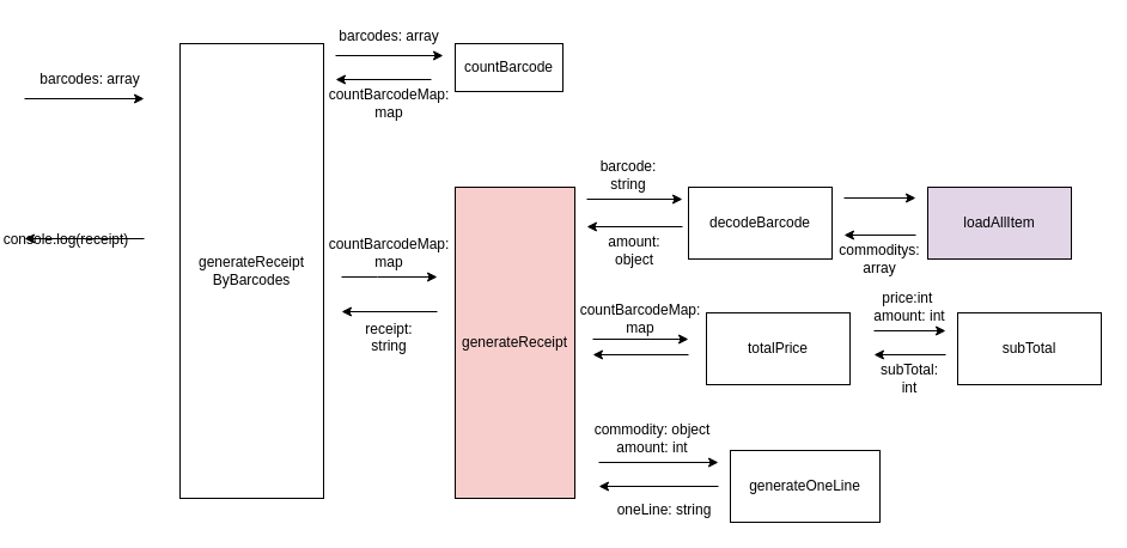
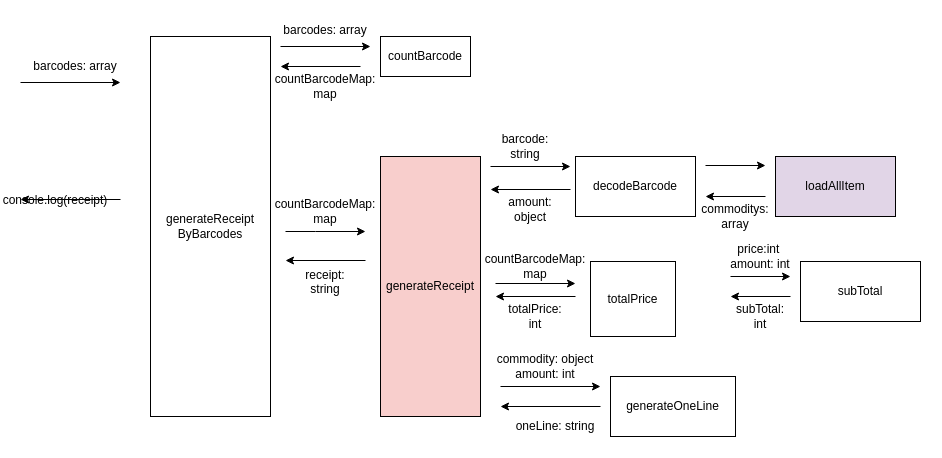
- <mxCell id="35" value="totalPrice" style="rounded=0;whiteSpace=wrap;html=1;" vertex="1" parent="1"><mxGeometry x="590" y="261" width="120" height="60" as="geometry" /></mxCell>
+ <mxCell id="35" value="totalPrice" style="rounded=0;whiteSpace=wrap;html=1;" vertex="1" parent="1"><mxGeometry x="590" y="261" width="85" height="75" as="geometry" /></mxCell>
+ <mxCell id="34" value="totalPrice: int" style="text;html=1;strokeColor=none;fillColor=none;align=center;verticalAlign=middle;whiteSpace=wrap;rounded=0;" vertex="1" parent="1"><mxGeometry x="515" y="306" width="40" height="20" as="geometry" /></mxCell>
